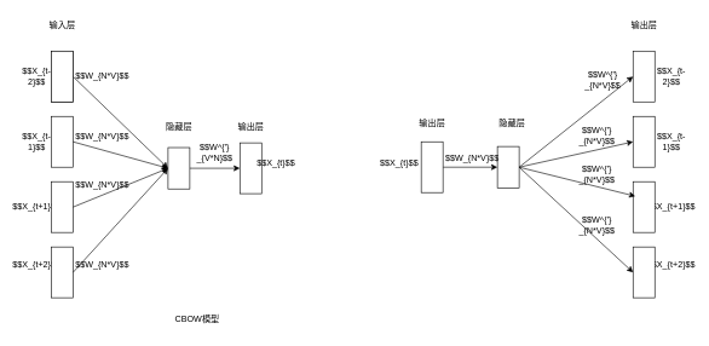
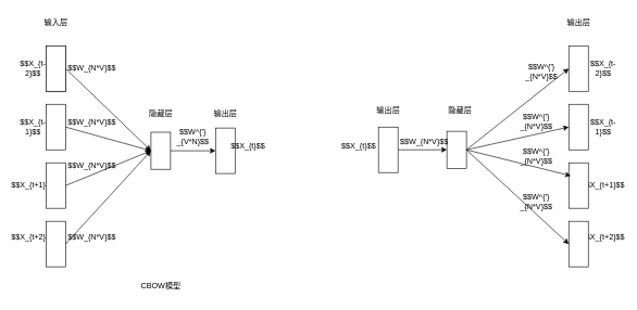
- <mxCell id="21" value="CBOW模型" style="text;html=1;align=center;verticalAlign=middle;resizable=0;points=[];autosize=1;strokeColor=none;fillColor=none;" vertex="1" parent="1"><mxGeometry x="231" y="425" width="80" height="30" as="geometry" /></mxCell>
+ <mxCell id="21" value="CBOW模型" style="text;html=1;align=center;verticalAlign=middle;resizable=0;points=[];autosize=1;strokeColor=none;fillColor=none;" vertex="1" parent="1"><mxGeometry x="206" y="425" width="80" height="30" as="geometry" /></mxCell>
